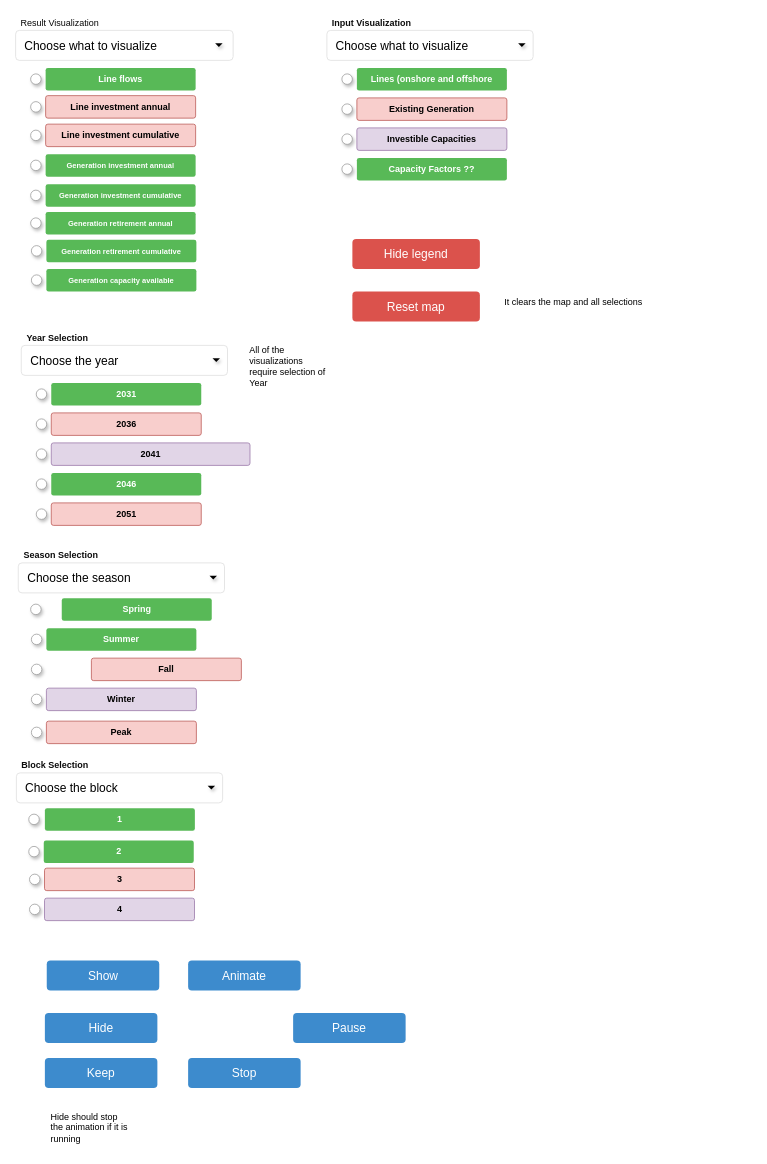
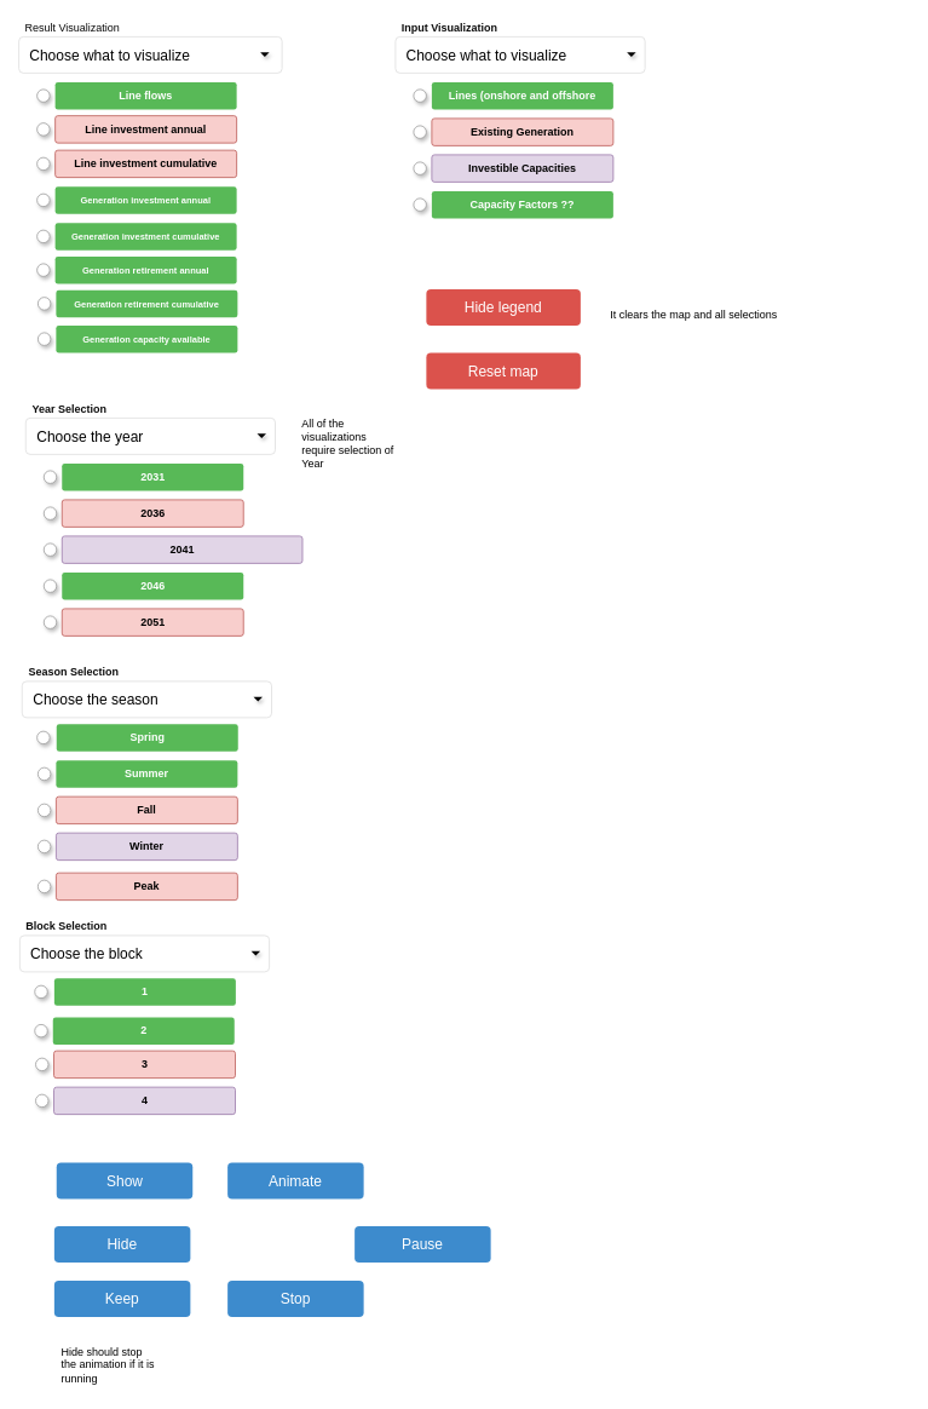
- <mxCell id="77" value="It clears the map and all selections" style="text;spacingTop=-5;whiteSpace=wrap;html=1;align=left;fontSize=12;fontFamily=Helvetica;fillColor=none;strokeColor=none;rounded=0;shadow=1;labelBackgroundColor=none;" vertex="1" parent="1"><mxGeometry x="670" y="393" width="330" height="30" as="geometry" /></mxCell>
+ <mxCell id="77" value="It clears the map and all selections" style="text;spacingTop=-5;whiteSpace=wrap;html=1;align=left;fontSize=12;fontFamily=Helvetica;fillColor=none;strokeColor=none;rounded=0;shadow=1;labelBackgroundColor=none;" vertex="1" parent="1"><mxGeometry x="670" y="338" width="330" height="30" as="geometry" /></mxCell>
- <mxCell id="60" value="&lt;font style=&quot;font-size: 12px;&quot;&gt;Spring&lt;/font&gt;" style="html=1;shadow=0;dashed=0;shape=mxgraph.bootstrap.rrect;align=center;rSize=3;strokeColor=none;fillColor=#58B957;fontColor=#ffffff;fontStyle=1;fontSize=10;whiteSpace=wrap;rounded=0;" vertex="1" parent="1"><mxGeometry x="81.5" y="797" width="200" height="30" as="geometry" /></mxCell>
+ <mxCell id="60" value="&lt;font style=&quot;font-size: 12px;&quot;&gt;Spring&lt;/font&gt;" style="html=1;shadow=0;dashed=0;shape=mxgraph.bootstrap.rrect;align=center;rSize=3;strokeColor=none;fillColor=#58B957;fontColor=#ffffff;fontStyle=1;fontSize=10;whiteSpace=wrap;rounded=0;" vertex="1" parent="1"><mxGeometry x="61.5" y="797" width="200" height="30" as="geometry" /></mxCell>
- <mxCell id="56" value="&lt;font style=&quot;font-size: 12px;&quot;&gt;Fall&lt;/font&gt;" style="html=1;shadow=0;dashed=0;shape=mxgraph.bootstrap.rrect;align=center;rSize=3;strokeColor=#b85450;fillColor=#f8cecc;fontStyle=1;fontSize=10;whiteSpace=wrap;rounded=0;" vertex="1" parent="1"><mxGeometry x="121" y="877" width="200" height="30" as="geometry" /></mxCell>
+ <mxCell id="56" value="&lt;font style=&quot;font-size: 12px;&quot;&gt;Fall&lt;/font&gt;" style="html=1;shadow=0;dashed=0;shape=mxgraph.bootstrap.rrect;align=center;rSize=3;strokeColor=#b85450;fillColor=#f8cecc;fontStyle=1;fontSize=10;whiteSpace=wrap;rounded=0;" vertex="1" parent="1"><mxGeometry x="61" y="877" width="200" height="30" as="geometry" /></mxCell>
